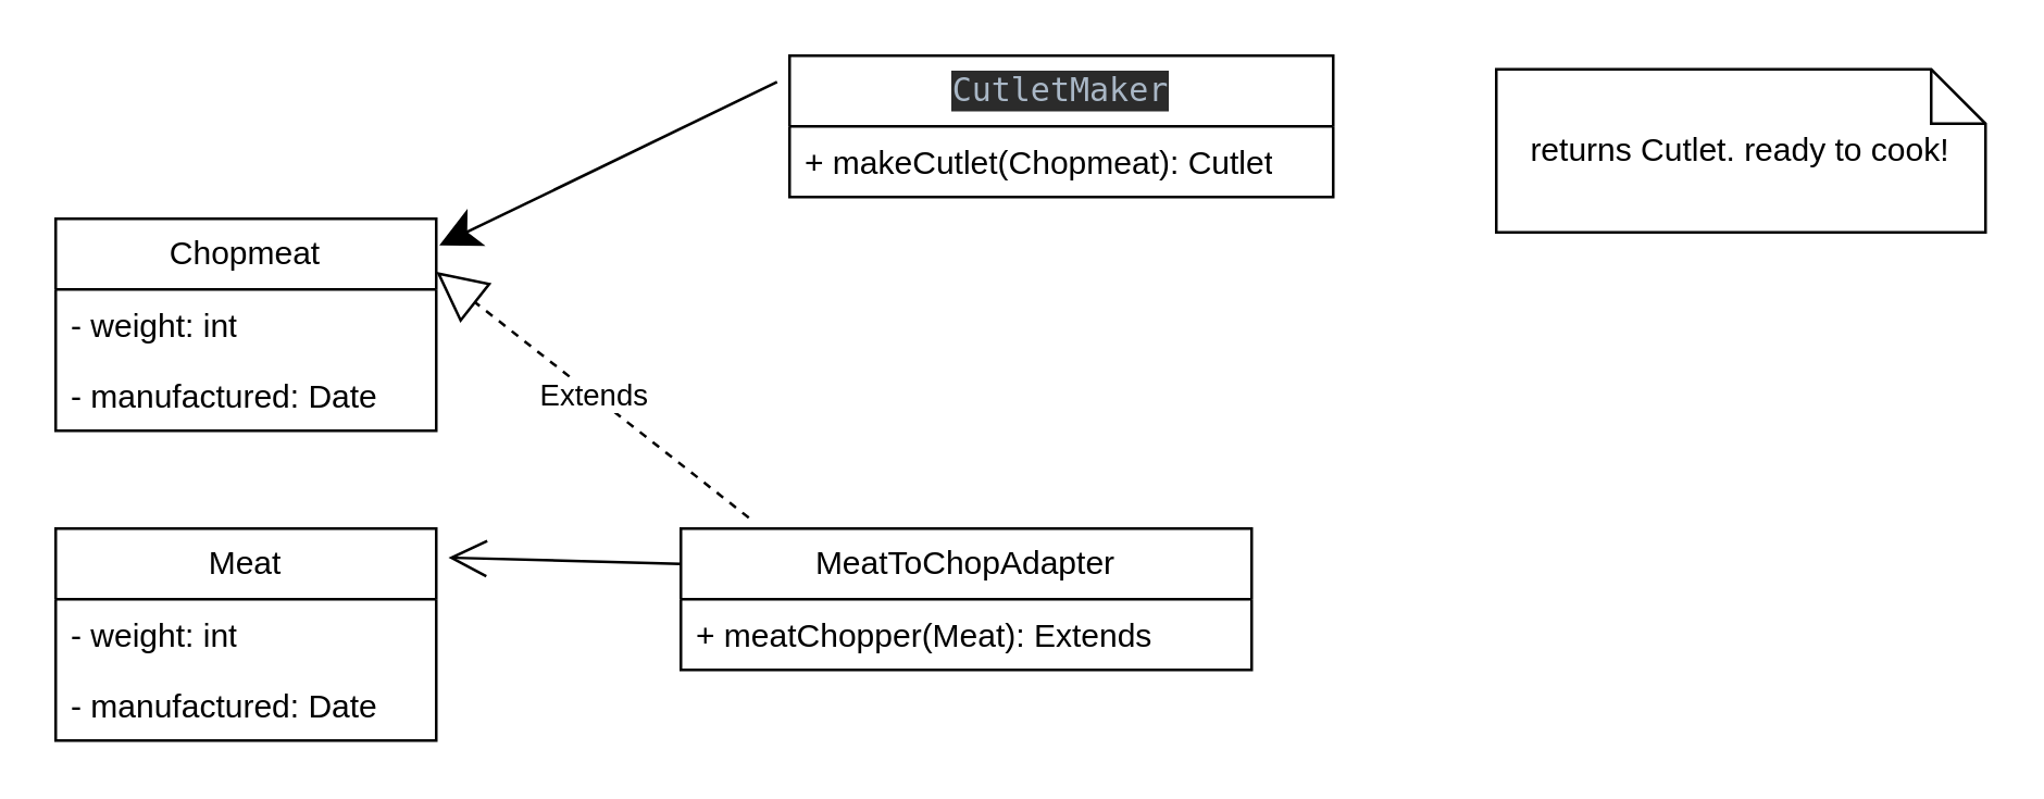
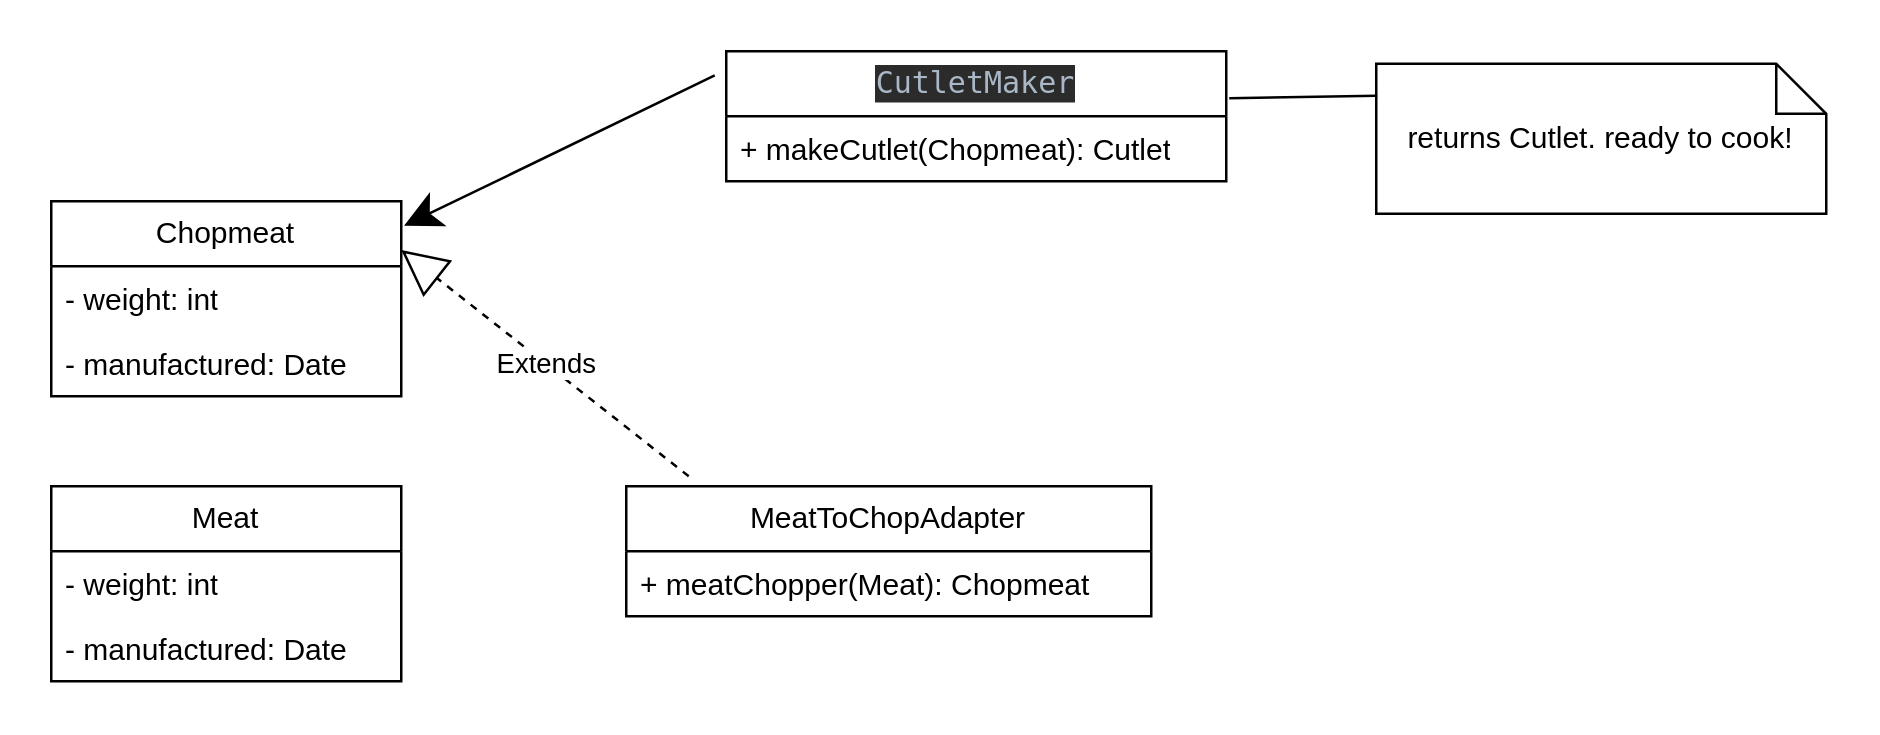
+ <mxCell id="16" value="" style="endArrow=none;html=1;rounded=0;exitX=1.006;exitY=0.362;exitDx=0;exitDy=0;exitPerimeter=0;entryX=0.002;entryY=0.213;entryDx=0;entryDy=0;entryPerimeter=0;" edge="1" parent="1" source="2" target="15"><mxGeometry relative="1" as="geometry"><mxPoint x="390" y="160" as="sourcePoint" /><mxPoint x="550" y="160" as="targetPoint" /></mxGeometry></mxCell>
- <mxCell id="13" value="" style="endArrow=open;endFill=1;endSize=12;html=1;rounded=0;entryX=1.032;entryY=0.137;entryDx=0;entryDy=0;entryPerimeter=0;exitX=0;exitY=0.25;exitDx=0;exitDy=0;" edge="1" parent="1" source="11" target="8"><mxGeometry width="160" relative="1" as="geometry"><mxPoint x="295" y="90" as="sourcePoint" /><mxPoint x="201" y="37" as="targetPoint" /></mxGeometry></mxCell>
- <mxCell id="12" value="+ meatChopper(Meat): Extends" style="text;strokeColor=none;fillColor=none;align=left;verticalAlign=top;spacingLeft=4;spacingRight=4;overflow=hidden;rotatable=0;points=[[0,0.5],[1,0.5]];portConstraint=eastwest;whiteSpace=wrap;html=1;" vertex="1" parent="11"><mxGeometry y="26" width="210" height="26" as="geometry" /></mxCell>
+ <mxCell id="12" value="+ meatChopper(Meat): Chopmeat" style="text;strokeColor=none;fillColor=none;align=left;verticalAlign=top;spacingLeft=4;spacingRight=4;overflow=hidden;rotatable=0;points=[[0,0.5],[1,0.5]];portConstraint=eastwest;whiteSpace=wrap;html=1;" vertex="1" parent="11"><mxGeometry y="26" width="210" height="26" as="geometry" /></mxCell>
